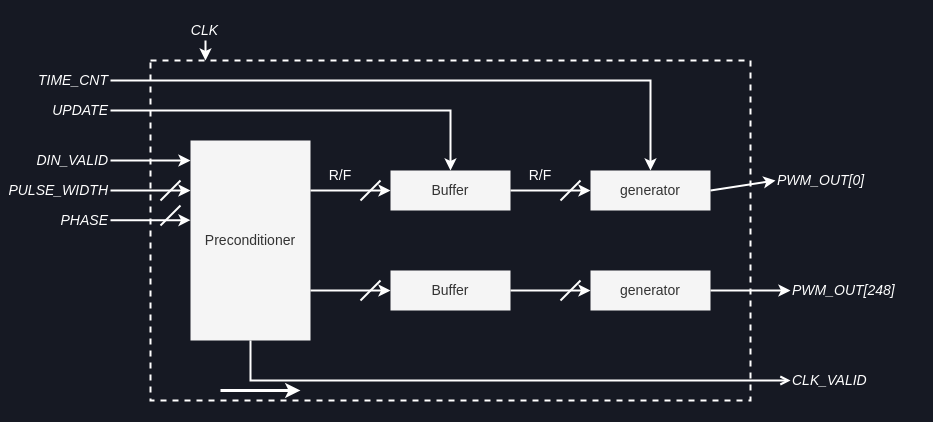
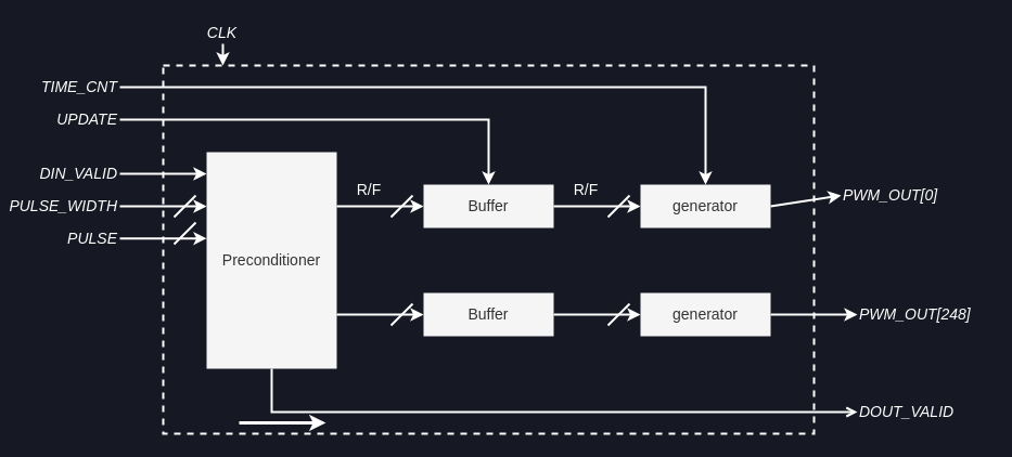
- <mxCell id="23" value="&lt;i&gt;PHASE&lt;/i&gt;" style="text;html=1;strokeColor=none;fillColor=none;align=right;verticalAlign=middle;whiteSpace=wrap;rounded=0;labelBackgroundColor=none;fontSize=14;fontColor=#FFFFFF;" vertex="1" parent="1"><mxGeometry x="20" y="200" width="90" height="40" as="geometry" /></mxCell>
+ <mxCell id="23" value="&lt;i&gt;PULSE&lt;/i&gt;" style="text;html=1;strokeColor=none;fillColor=none;align=right;verticalAlign=middle;whiteSpace=wrap;rounded=0;labelBackgroundColor=none;fontSize=14;fontColor=#FFFFFF;" vertex="1" parent="1"><mxGeometry x="20" y="200" width="90" height="40" as="geometry" /></mxCell>
- <mxCell id="36" value="&lt;i&gt;CLK_VALID&lt;/i&gt;" style="text;html=1;strokeColor=none;fillColor=none;align=left;verticalAlign=middle;whiteSpace=wrap;rounded=0;fontFamily=Helvetica;fontSize=14;fontColor=#FFFFFF;" vertex="1" parent="1"><mxGeometry x="790" y="360" width="121" height="40" as="geometry" /></mxCell>
+ <mxCell id="36" value="&lt;i&gt;DOUT_VALID&lt;/i&gt;" style="text;html=1;strokeColor=none;fillColor=none;align=left;verticalAlign=middle;whiteSpace=wrap;rounded=0;fontFamily=Helvetica;fontSize=14;fontColor=#FFFFFF;" vertex="1" parent="1"><mxGeometry x="790" y="360" width="121" height="40" as="geometry" /></mxCell>
